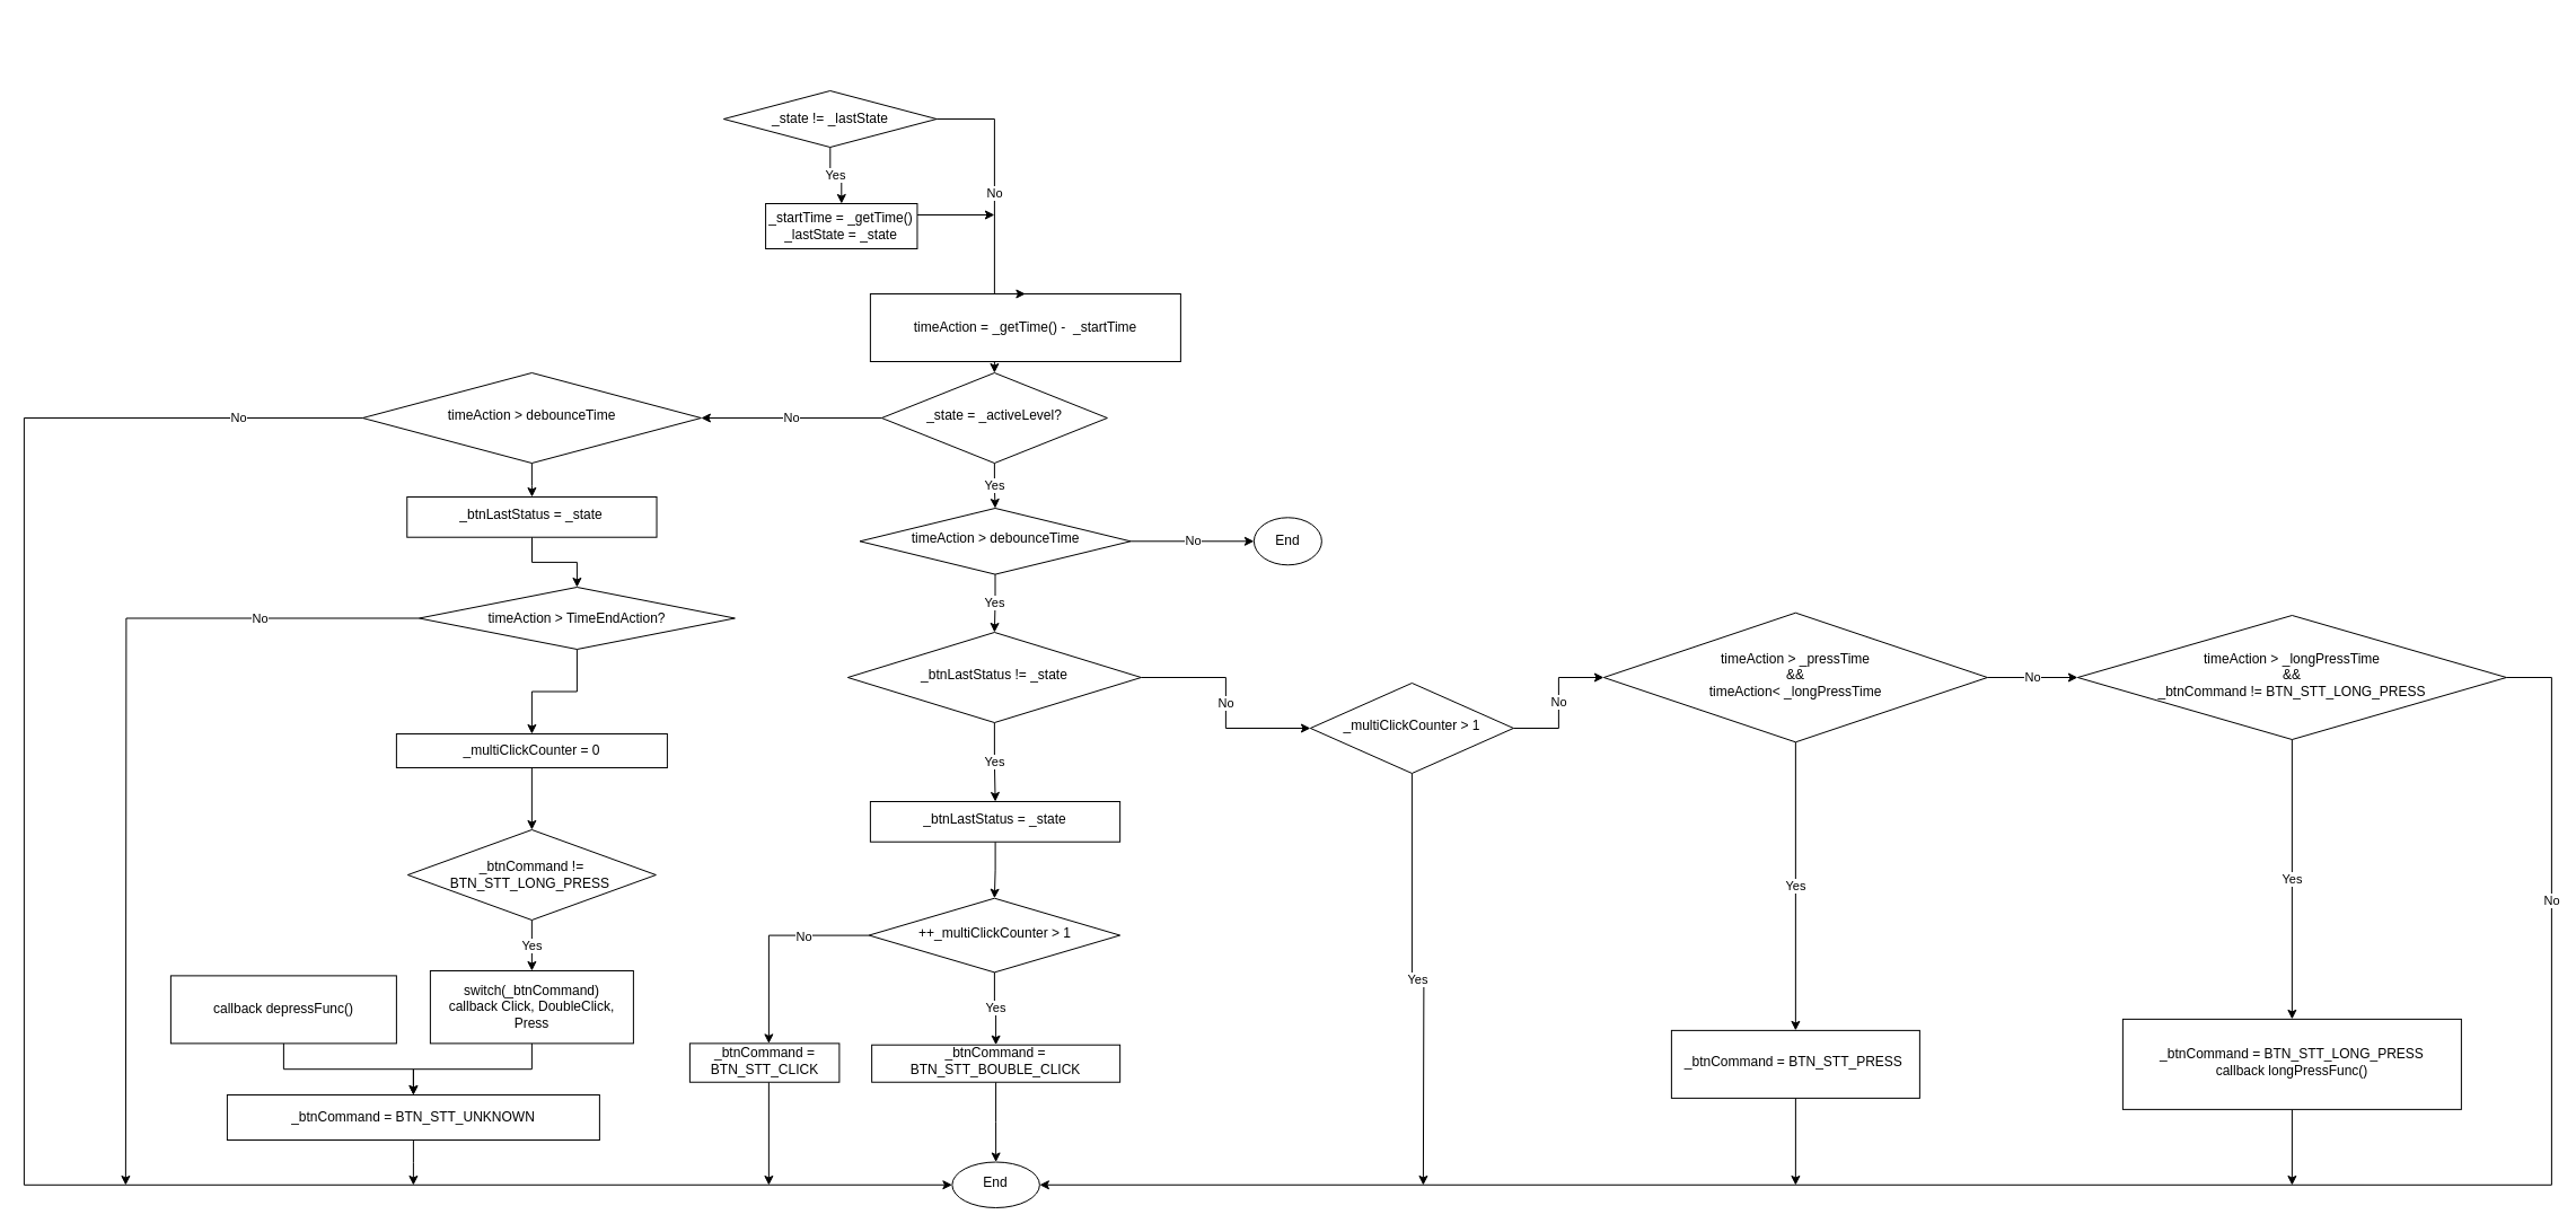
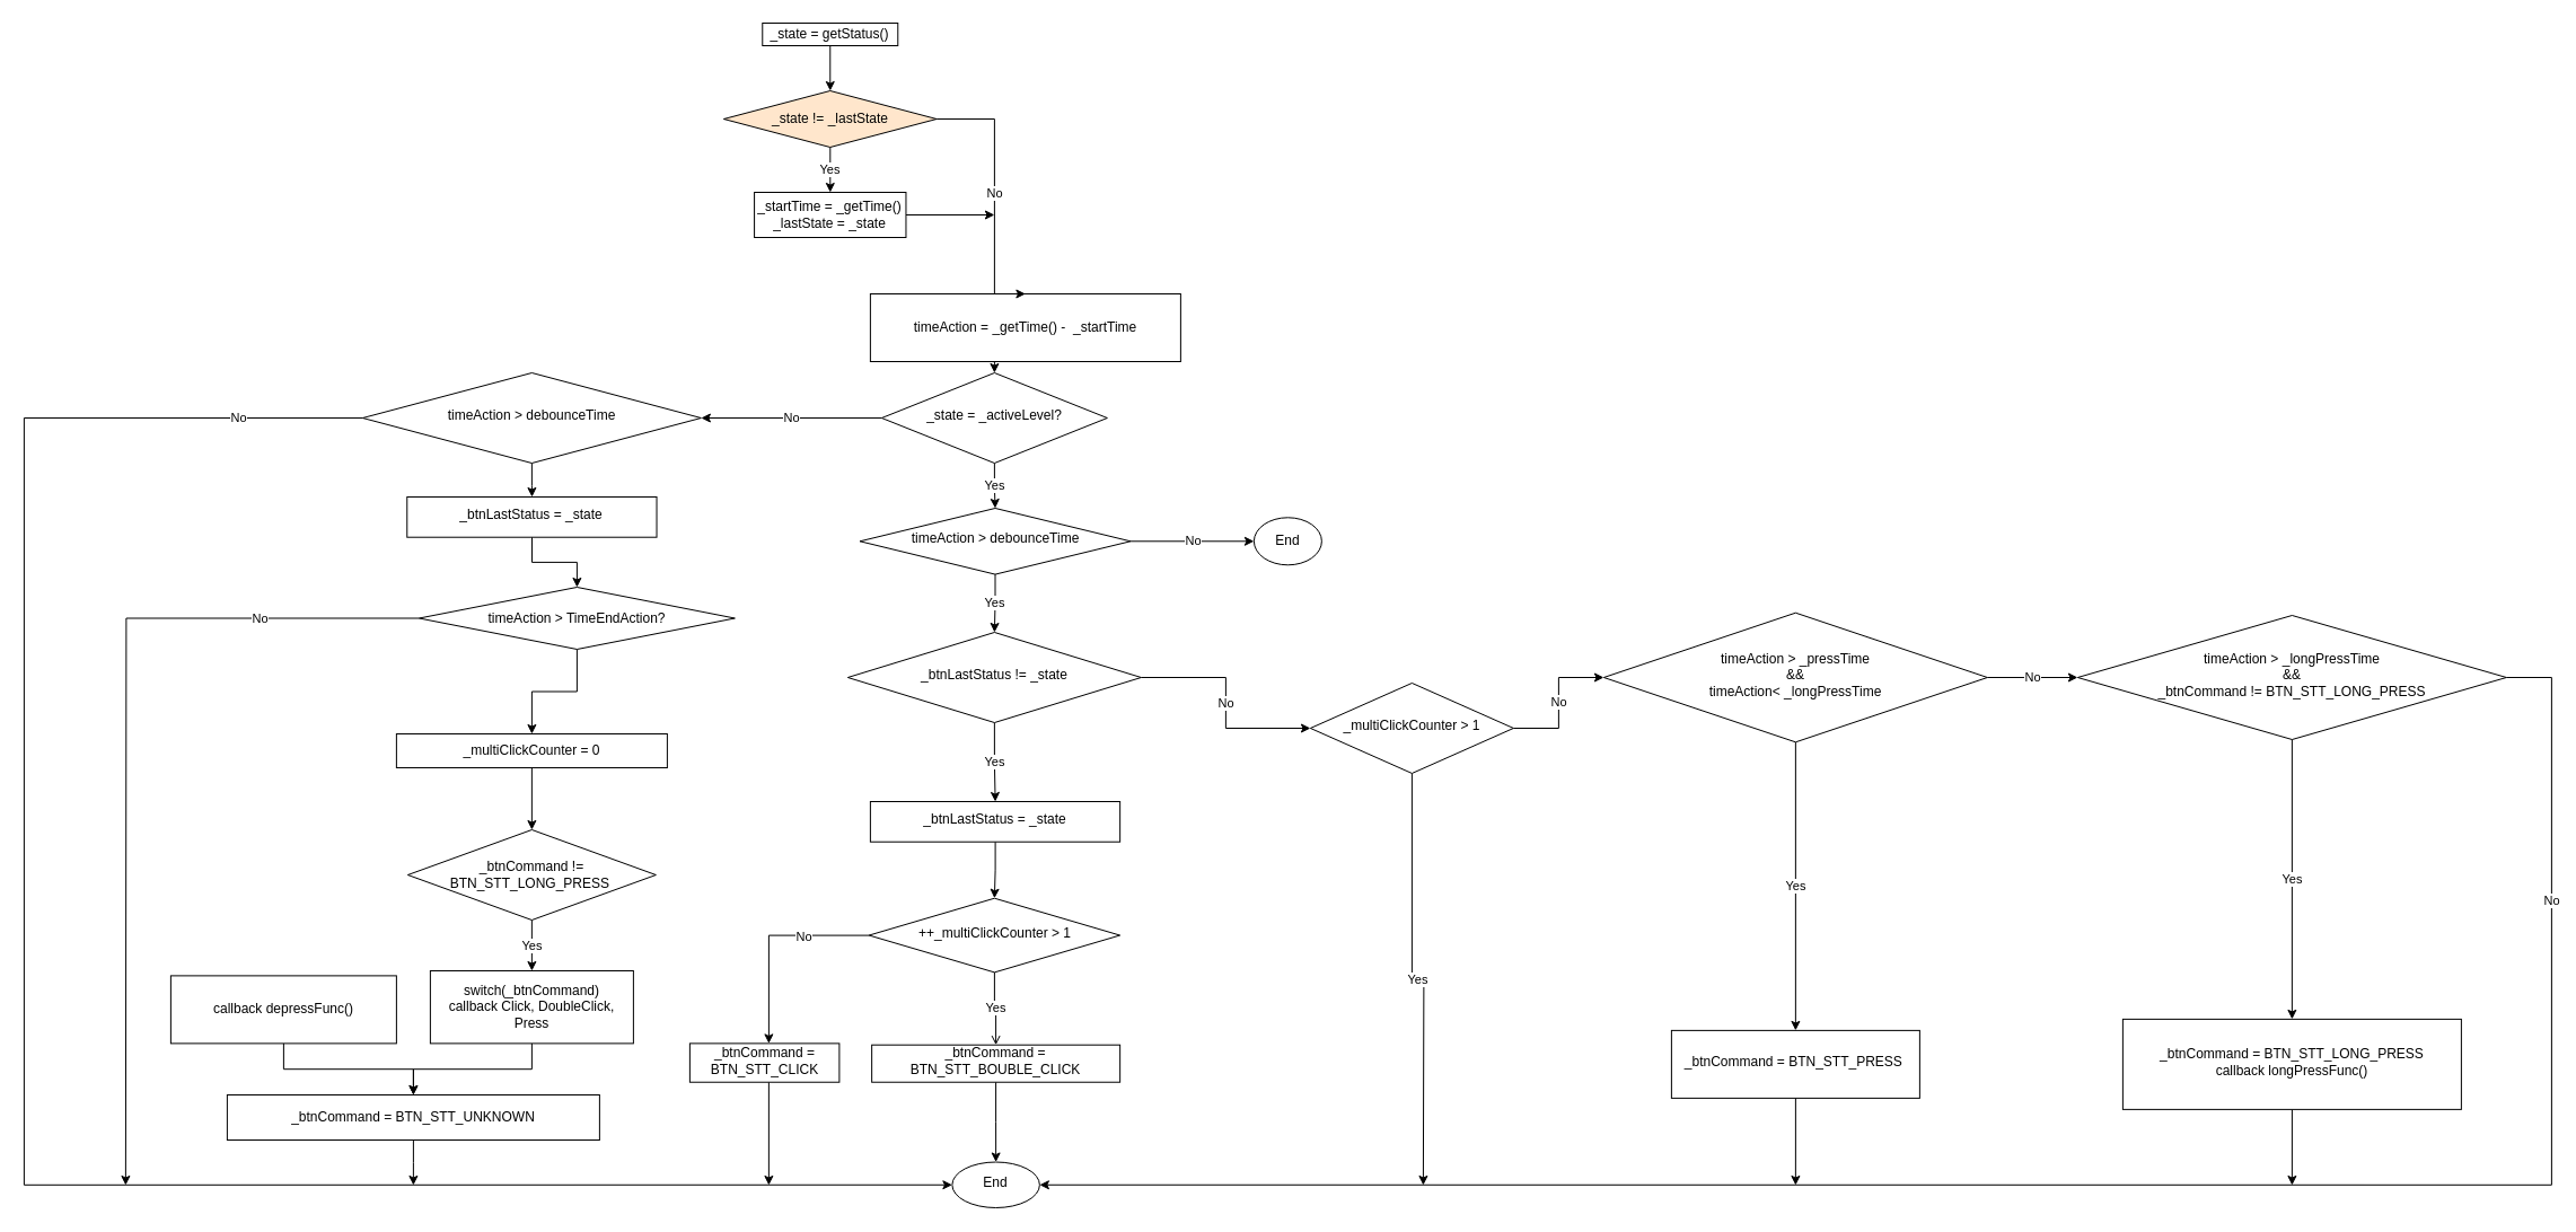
+ <mxCell id="52" value="_state = getStatus()" style="whiteSpace=wrap;html=1;" vertex="1" parent="1"><mxGeometry x="675.27" y="20" width="120" height="20" as="geometry" /></mxCell>
+ <mxCell id="51" value="" style="edgeStyle=orthogonalEdgeStyle;rounded=0;orthogonalLoop=1;jettySize=auto;html=1;" edge="1" parent="1" source="52" target="48"><mxGeometry relative="1" as="geometry" /></mxCell>
- <mxCell id="48" value="_state != _lastState" style="rhombus;whiteSpace=wrap;html=1;" vertex="1" parent="1"><mxGeometry x="640.89" y="80" width="188.75" height="50" as="geometry" /></mxCell>
+ <mxCell id="48" value="_state != _lastState" style="rhombus;whiteSpace=wrap;html=1;fillColor=#ffe6cc;" vertex="1" parent="1"><mxGeometry x="640.89" y="80" width="188.75" height="50" as="geometry" /></mxCell>
- <mxCell id="50" value="_startTime = _getTime()&lt;br&gt;_lastState = _state" style="whiteSpace=wrap;html=1;" vertex="1" parent="1"><mxGeometry x="678.08" y="180" width="134.38" height="40" as="geometry" /></mxCell>
+ <mxCell id="50" value="_startTime = _getTime()&lt;br&gt;_lastState = _state" style="whiteSpace=wrap;html=1;" vertex="1" parent="1"><mxGeometry x="668.08" y="170" width="134.38" height="40" as="geometry" /></mxCell>
- <mxCell id="13" value="Yes" style="edgeStyle=orthogonalEdgeStyle;rounded=0;orthogonalLoop=1;jettySize=auto;html=1;" edge="1" parent="1" source="15" target="23"><mxGeometry relative="1" as="geometry" /></mxCell>
+ <mxCell id="13" value="Yes" style="edgeStyle=orthogonalEdgeStyle;rounded=0;orthogonalLoop=1;jettySize=auto;html=1;endArrow=open;" edge="1" parent="1" source="15" target="23"><mxGeometry relative="1" as="geometry" /></mxCell>
